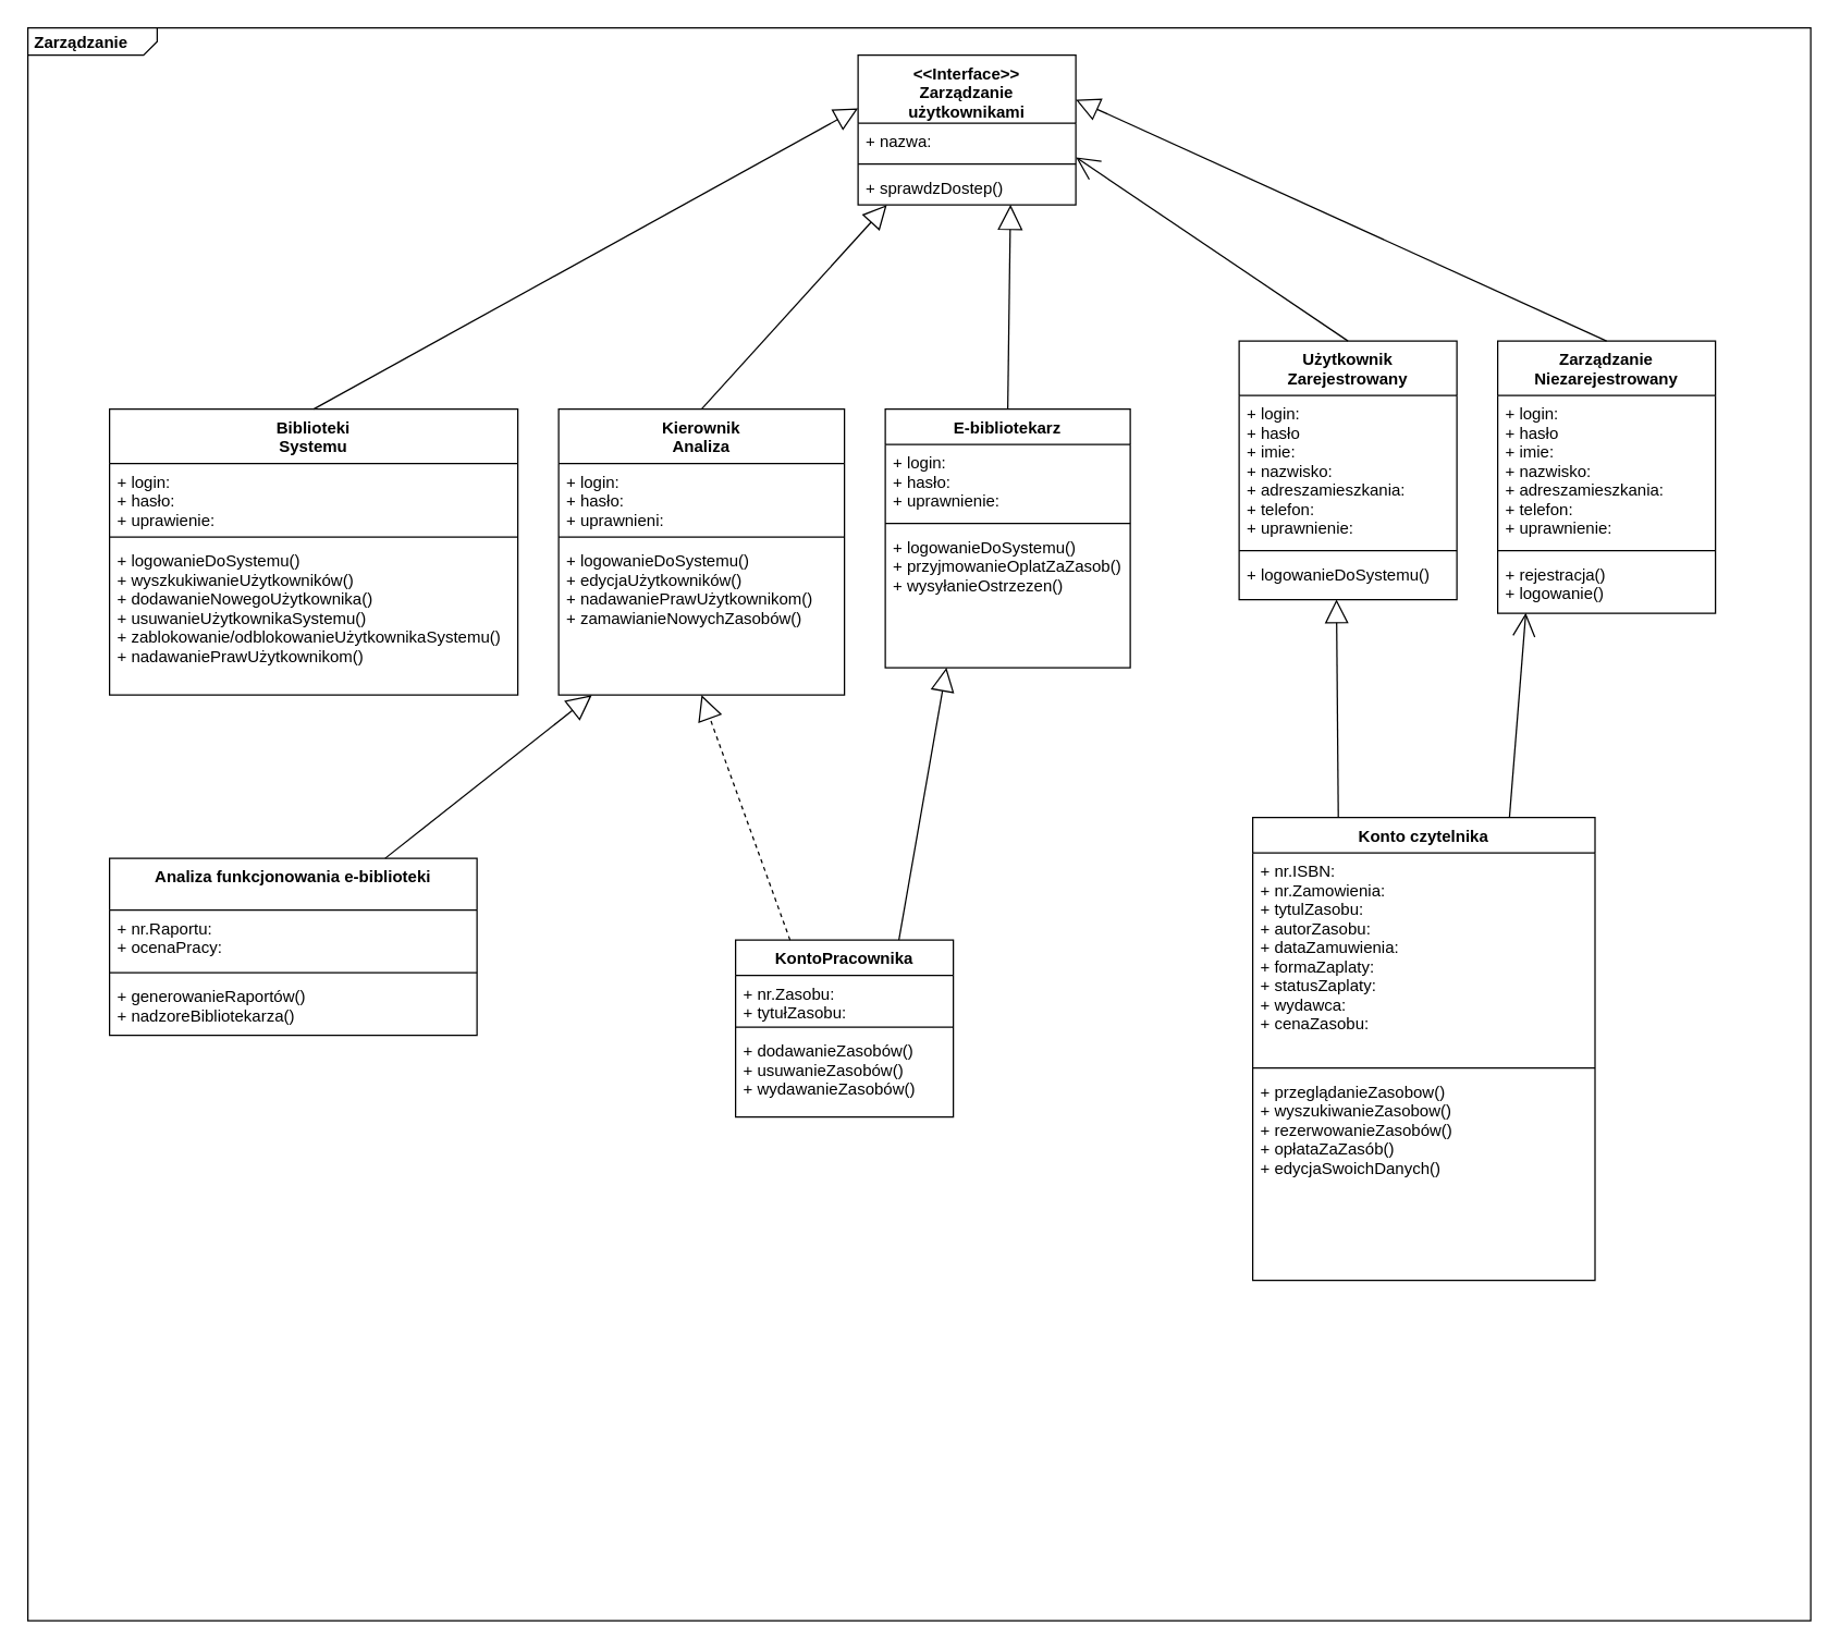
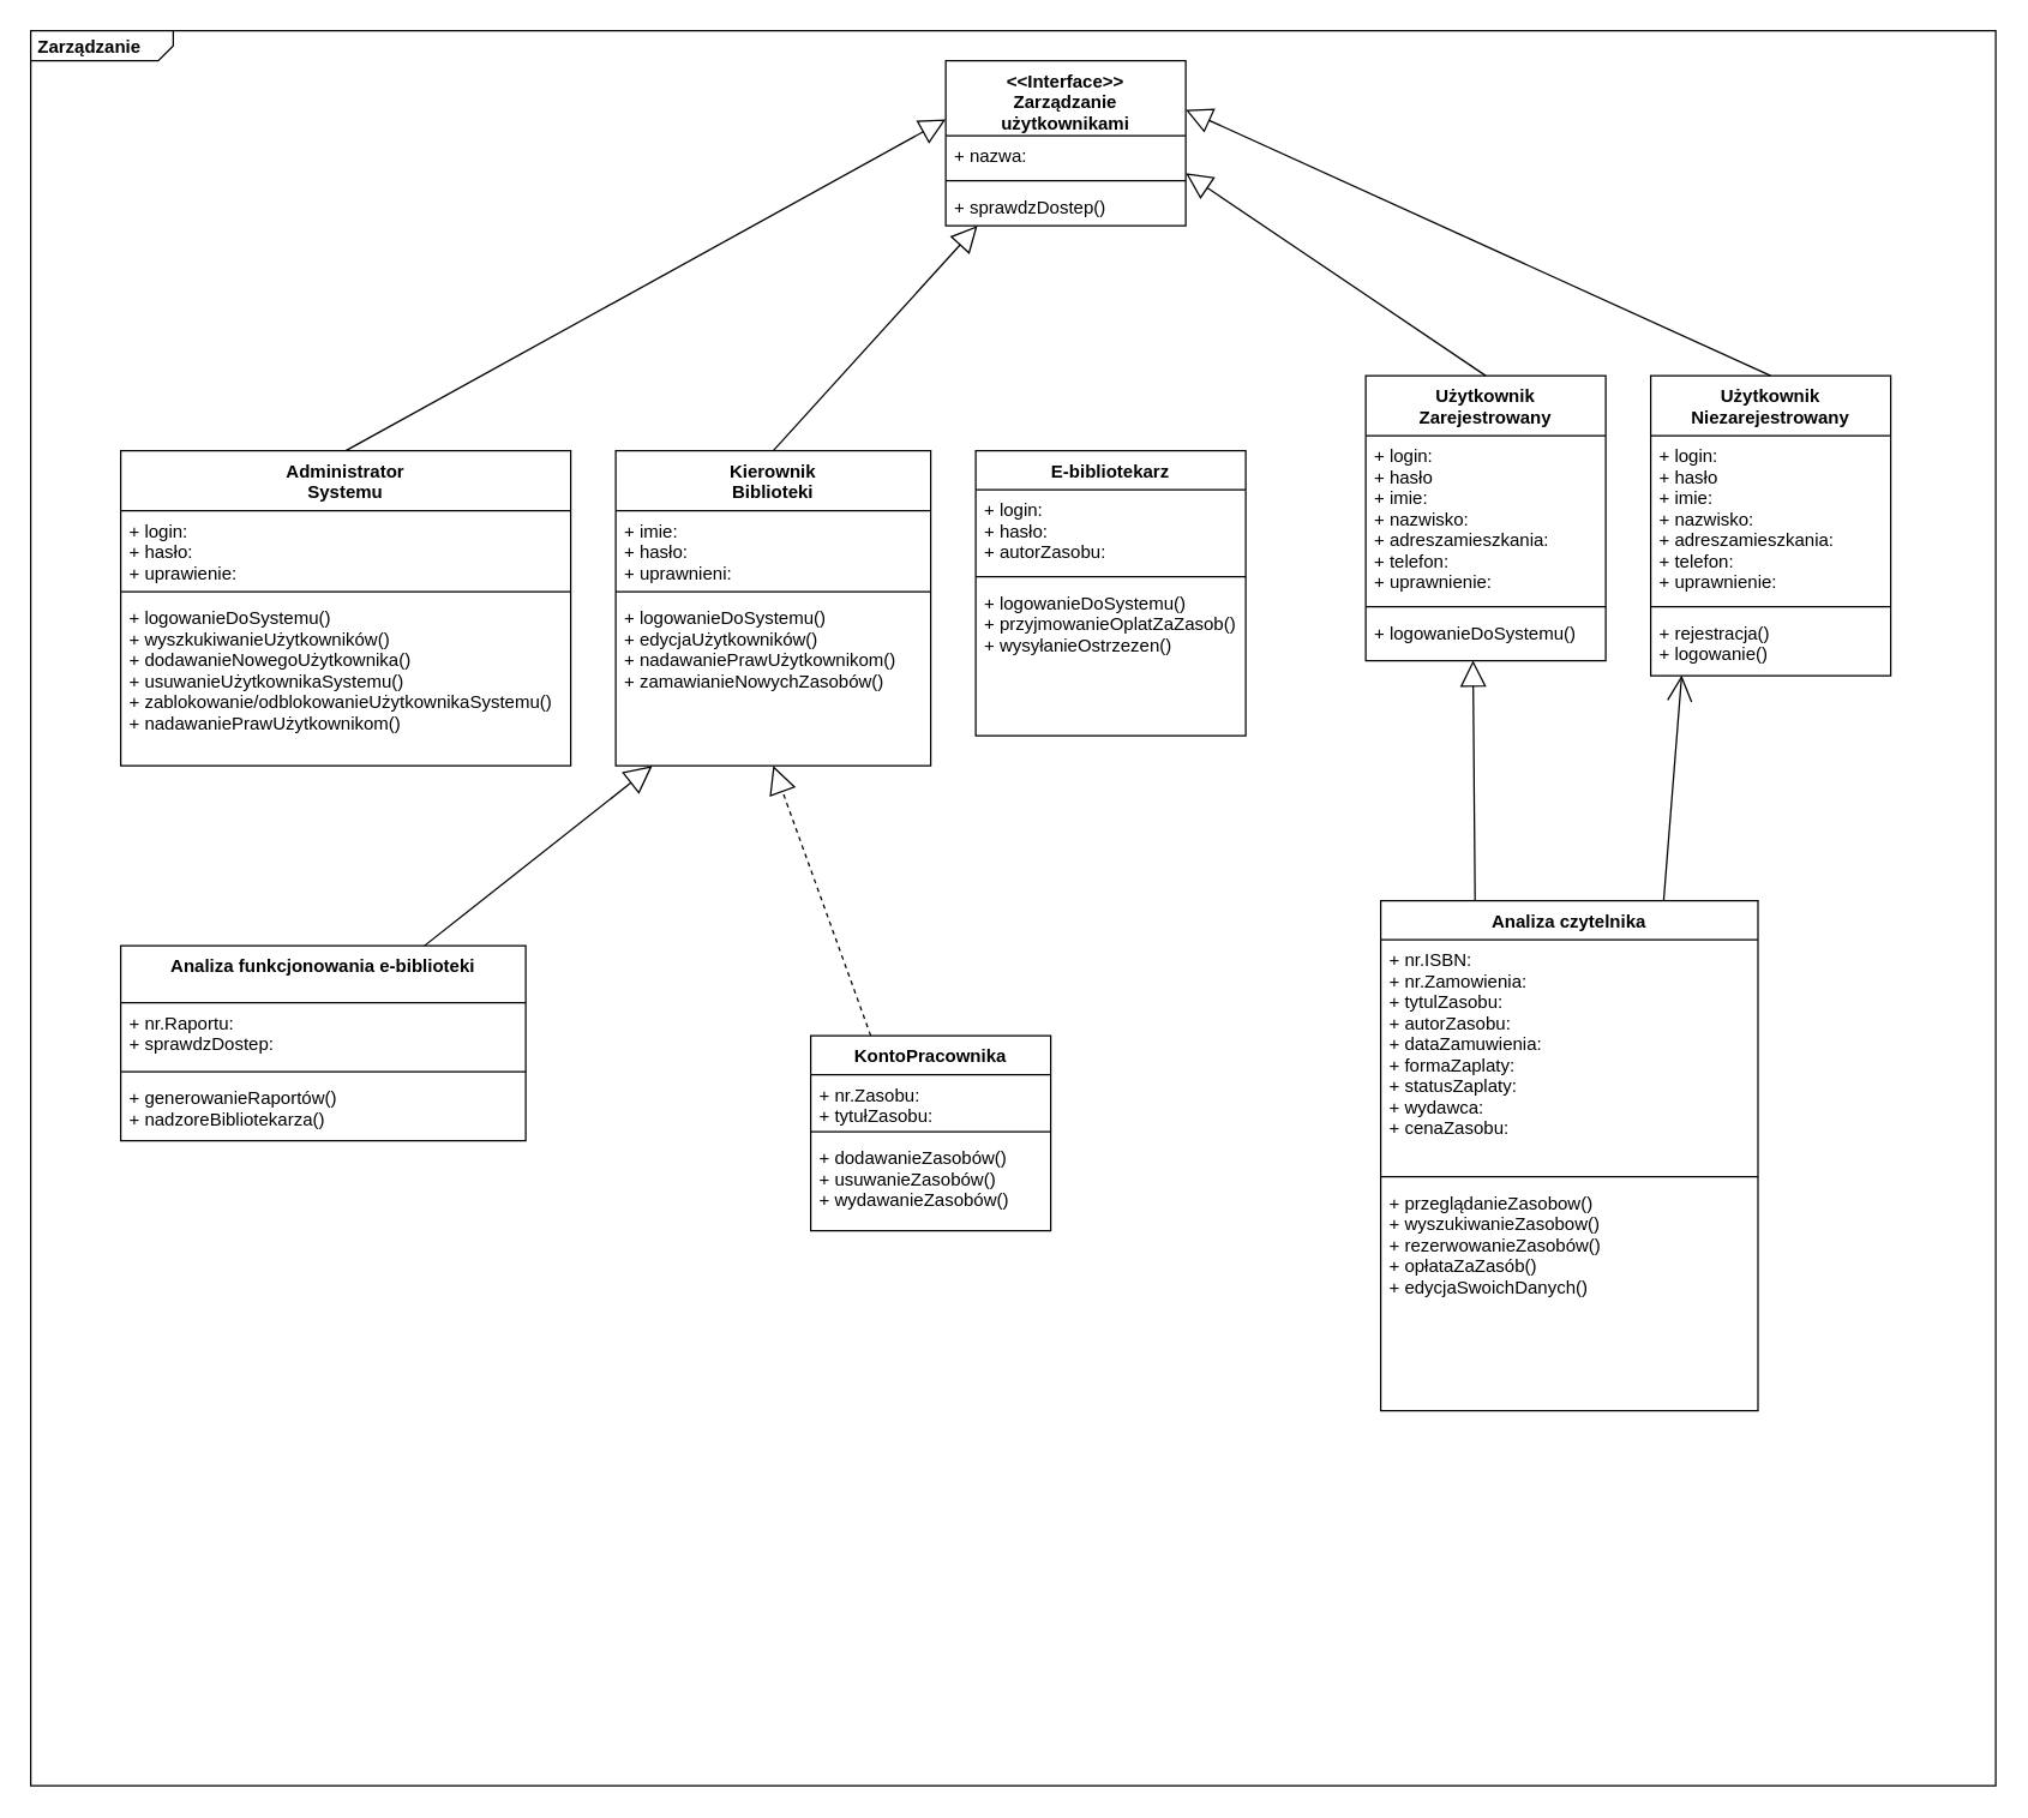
- <mxCell id="48" value="" style="endArrow=open;endSize=15;endFill=0;html=1;exitX=0.5;exitY=0;exitDx=0;exitDy=0;entryX=1.001;entryY=0.964;entryDx=0;entryDy=0;entryPerimeter=0;startSize=5;" parent="1" source="15" target="4" edge="1"><mxGeometry width="160" relative="1" as="geometry"><mxPoint x="940" y="223" as="sourcePoint" /><mxPoint x="1018.5" y="60" as="targetPoint" /></mxGeometry></mxCell>
+ <mxCell id="48" value="" style="endArrow=block;endSize=15;endFill=0;html=1;exitX=0.5;exitY=0;exitDx=0;exitDy=0;entryX=1.001;entryY=0.964;entryDx=0;entryDy=0;entryPerimeter=0;startSize=5;" parent="1" source="15" target="4" edge="1"><mxGeometry width="160" relative="1" as="geometry"><mxPoint x="940" y="223" as="sourcePoint" /><mxPoint x="1018.5" y="60" as="targetPoint" /></mxGeometry></mxCell>
- <mxCell id="46" value="" style="endArrow=block;endSize=16;endFill=0;html=1;exitX=0.5;exitY=0;exitDx=0;exitDy=0;entryX=0.7;entryY=0.996;entryDx=0;entryDy=0;entryPerimeter=0;" parent="1" source="11" target="6" edge="1"><mxGeometry width="160" relative="1" as="geometry"><mxPoint x="674" y="280" as="sourcePoint" /><mxPoint x="857.5" y="130" as="targetPoint" /></mxGeometry></mxCell>
- <mxCell id="19" value="Zarządzanie&#10;Niezarejestrowany" style="swimlane;fontStyle=1;align=center;verticalAlign=top;childLayout=stackLayout;horizontal=1;startSize=40;horizontalStack=0;resizeParent=1;resizeParentMax=0;resizeLast=0;collapsible=1;marginBottom=0;" parent="1" vertex="1"><mxGeometry x="1100" y="250" width="160" height="200" as="geometry" /></mxCell>
+ <mxCell id="19" value="Użytkownik&#10;Niezarejestrowany" style="swimlane;fontStyle=1;align=center;verticalAlign=top;childLayout=stackLayout;horizontal=1;startSize=40;horizontalStack=0;resizeParent=1;resizeParentMax=0;resizeLast=0;collapsible=1;marginBottom=0;" parent="1" vertex="1"><mxGeometry x="1100" y="250" width="160" height="200" as="geometry" /></mxCell>
- <mxCell id="7" value="Biblioteki&#10;Systemu" style="swimlane;fontStyle=1;align=center;verticalAlign=top;childLayout=stackLayout;horizontal=1;startSize=40;horizontalStack=0;resizeParent=1;resizeParentMax=0;resizeLast=0;collapsible=1;marginBottom=0;" parent="1" vertex="1"><mxGeometry x="80" y="300" width="300" height="210" as="geometry" /></mxCell>
+ <mxCell id="7" value="Administrator&#10;Systemu" style="swimlane;fontStyle=1;align=center;verticalAlign=top;childLayout=stackLayout;horizontal=1;startSize=40;horizontalStack=0;resizeParent=1;resizeParentMax=0;resizeLast=0;collapsible=1;marginBottom=0;" parent="1" vertex="1"><mxGeometry x="80" y="300" width="300" height="210" as="geometry" /></mxCell>
- <mxCell id="23" value="Kierownik&#10;Analiza" style="swimlane;fontStyle=1;align=center;verticalAlign=top;childLayout=stackLayout;horizontal=1;startSize=40;horizontalStack=0;resizeParent=1;resizeParentMax=0;resizeLast=0;collapsible=1;marginBottom=0;" parent="1" vertex="1"><mxGeometry x="410" y="300" width="210" height="210" as="geometry" /></mxCell>
+ <mxCell id="23" value="Kierownik&#10;Biblioteki" style="swimlane;fontStyle=1;align=center;verticalAlign=top;childLayout=stackLayout;horizontal=1;startSize=40;horizontalStack=0;resizeParent=1;resizeParentMax=0;resizeLast=0;collapsible=1;marginBottom=0;" parent="1" vertex="1"><mxGeometry x="410" y="300" width="210" height="210" as="geometry" /></mxCell>
- <mxCell id="12" value="+ login:&#10;+ hasło:&#10;+ uprawnienie:" style="text;strokeColor=none;fillColor=none;align=left;verticalAlign=top;spacingLeft=4;spacingRight=4;overflow=hidden;rotatable=0;points=[[0,0.5],[1,0.5]];portConstraint=eastwest;" parent="11" vertex="1"><mxGeometry y="26" width="180" height="54" as="geometry" /></mxCell>
+ <mxCell id="12" value="+ login:&#10;+ hasło:&#10;+ autorZasobu:" style="text;strokeColor=none;fillColor=none;align=left;verticalAlign=top;spacingLeft=4;spacingRight=4;overflow=hidden;rotatable=0;points=[[0,0.5],[1,0.5]];portConstraint=eastwest;" parent="11" vertex="1"><mxGeometry y="26" width="180" height="54" as="geometry" /></mxCell>
- <mxCell id="24" value="+ login:&#10;+ hasło:&#10;+ uprawnieni:" style="text;strokeColor=none;fillColor=none;align=left;verticalAlign=top;spacingLeft=4;spacingRight=4;overflow=hidden;rotatable=0;points=[[0,0.5],[1,0.5]];portConstraint=eastwest;" parent="23" vertex="1"><mxGeometry y="40" width="210" height="50" as="geometry" /></mxCell>
+ <mxCell id="24" value="+ imie:&#10;+ hasło:&#10;+ uprawnieni:" style="text;strokeColor=none;fillColor=none;align=left;verticalAlign=top;spacingLeft=4;spacingRight=4;overflow=hidden;rotatable=0;points=[[0,0.5],[1,0.5]];portConstraint=eastwest;" parent="23" vertex="1"><mxGeometry y="40" width="210" height="50" as="geometry" /></mxCell>
- <mxCell id="41" value="" style="endArrow=block;endSize=15;endFill=0;html=1;exitX=0.75;exitY=0;exitDx=0;exitDy=0;entryX=0.25;entryY=1;entryDx=0;entryDy=0;startSize=5;" parent="1" source="31" target="11" edge="1"><mxGeometry width="160" relative="1" as="geometry"><mxPoint x="693.5" y="710" as="sourcePoint" /><mxPoint x="699" y="500" as="targetPoint" /></mxGeometry></mxCell>
- <mxCell id="35" value="Konto czytelnika" style="swimlane;fontStyle=1;align=center;verticalAlign=top;childLayout=stackLayout;horizontal=1;startSize=26;horizontalStack=0;resizeParent=1;resizeParentMax=0;resizeLast=0;collapsible=1;marginBottom=0;" parent="1" vertex="1"><mxGeometry x="920" y="600" width="251.5" height="340" as="geometry" /></mxCell>
+ <mxCell id="35" value="Analiza czytelnika" style="swimlane;fontStyle=1;align=center;verticalAlign=top;childLayout=stackLayout;horizontal=1;startSize=26;horizontalStack=0;resizeParent=1;resizeParentMax=0;resizeLast=0;collapsible=1;marginBottom=0;" parent="1" vertex="1"><mxGeometry x="920" y="600" width="251.5" height="340" as="geometry" /></mxCell>
- <mxCell id="28" value="+ nr.Raportu:&#10;+ ocenaPracy:" style="text;strokeColor=none;fillColor=none;align=left;verticalAlign=top;spacingLeft=4;spacingRight=4;overflow=hidden;rotatable=0;points=[[0,0.5],[1,0.5]];portConstraint=eastwest;" parent="27" vertex="1"><mxGeometry y="38" width="270" height="42" as="geometry" /></mxCell>
+ <mxCell id="28" value="+ nr.Raportu:&#10;+ sprawdzDostep:" style="text;strokeColor=none;fillColor=none;align=left;verticalAlign=top;spacingLeft=4;spacingRight=4;overflow=hidden;rotatable=0;points=[[0,0.5],[1,0.5]];portConstraint=eastwest;" parent="27" vertex="1"><mxGeometry y="38" width="270" height="42" as="geometry" /></mxCell>
